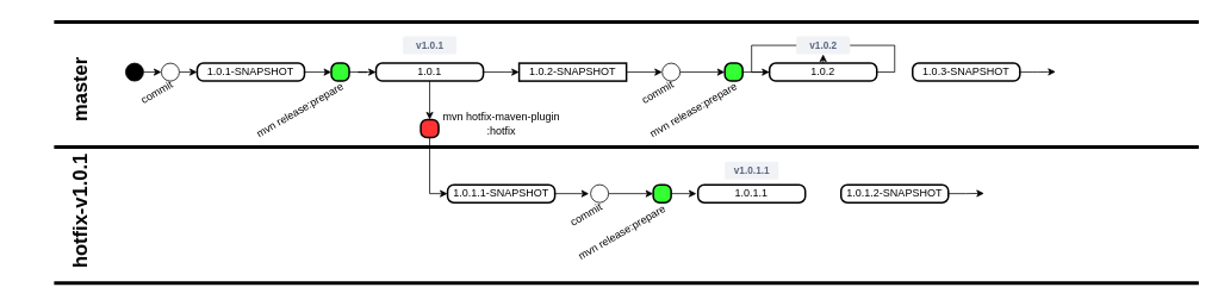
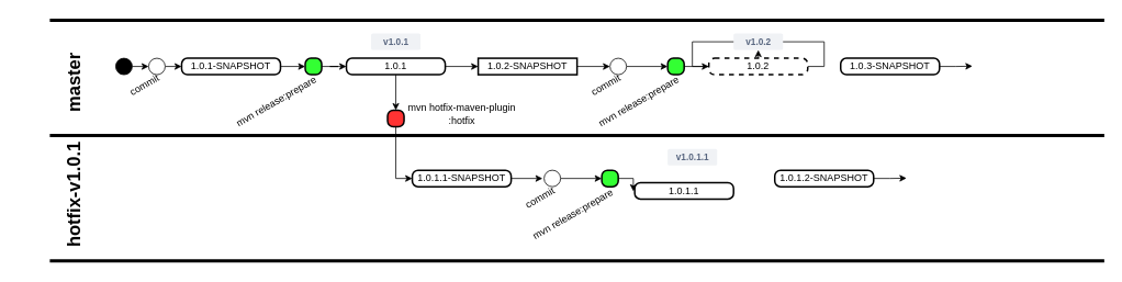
- <mxCell id="23" value="&lt;span&gt;1.0.2&lt;br&gt;&lt;/span&gt;" style="rounded=1;whiteSpace=wrap;html=1;absoluteArcSize=1;arcSize=14;strokeWidth=2;fillColor=#FFFFFF;" vertex="1" parent="1"><mxGeometry x="860" y="70" width="120" height="20" as="geometry" /></mxCell>
+ <mxCell id="23" value="&lt;span&gt;1.0.2&lt;br&gt;&lt;/span&gt;" style="rounded=1;whiteSpace=wrap;html=1;absoluteArcSize=1;arcSize=14;strokeWidth=2;fillColor=#FFFFFF;dashed=1;" vertex="1" parent="1"><mxGeometry x="860" y="70" width="120" height="20" as="geometry" /></mxCell>
- <mxCell id="36" value="&lt;span&gt;1.0.1.1&lt;br&gt;&lt;/span&gt;" style="rounded=1;whiteSpace=wrap;html=1;absoluteArcSize=1;arcSize=14;strokeWidth=2;fillColor=#FFFFFF;" vertex="1" parent="1"><mxGeometry x="780" y="206" width="120" height="20" as="geometry" /></mxCell>
+ <mxCell id="36" value="&lt;span&gt;1.0.1.1&lt;br&gt;&lt;/span&gt;" style="rounded=1;whiteSpace=wrap;html=1;absoluteArcSize=1;arcSize=14;strokeWidth=2;fillColor=#FFFFFF;" vertex="1" parent="1"><mxGeometry x="770" y="221" width="120" height="20" as="geometry" /></mxCell>
